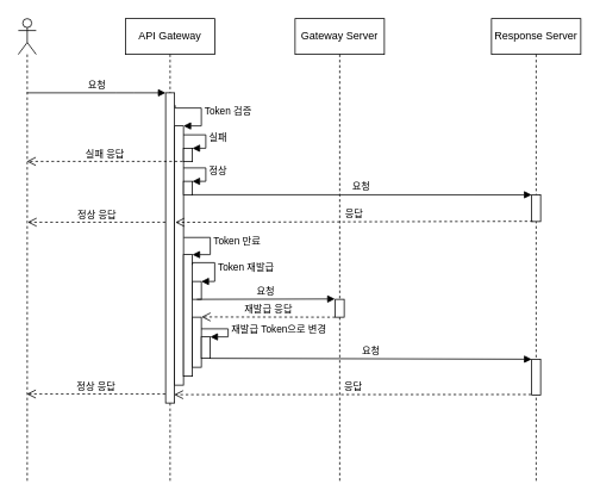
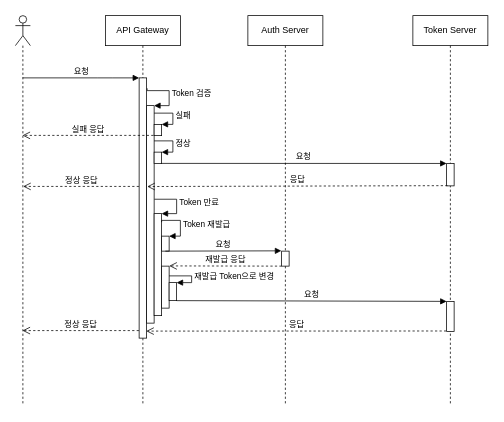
- <mxCell id="19" value="Gateway Server" style="shape=umlLifeline;perimeter=lifelinePerimeter;whiteSpace=wrap;html=1;container=1;collapsible=0;recursiveResize=0;outlineConnect=0;" parent="1" vertex="1"><mxGeometry x="330" y="20" width="100" height="520" as="geometry" /></mxCell>
+ <mxCell id="19" value="Auth Server" style="shape=umlLifeline;perimeter=lifelinePerimeter;whiteSpace=wrap;html=1;container=1;collapsible=0;recursiveResize=0;outlineConnect=0;" parent="1" vertex="1"><mxGeometry x="330" y="20" width="100" height="520" as="geometry" /></mxCell>
- <mxCell id="20" value="Response Server" style="shape=umlLifeline;perimeter=lifelinePerimeter;whiteSpace=wrap;html=1;container=1;collapsible=0;recursiveResize=0;outlineConnect=0;" parent="1" vertex="1"><mxGeometry x="550" y="20" width="100" height="520" as="geometry" /></mxCell>
+ <mxCell id="20" value="Token Server" style="shape=umlLifeline;perimeter=lifelinePerimeter;whiteSpace=wrap;html=1;container=1;collapsible=0;recursiveResize=0;outlineConnect=0;" parent="1" vertex="1"><mxGeometry x="550" y="20" width="100" height="520" as="geometry" /></mxCell>
